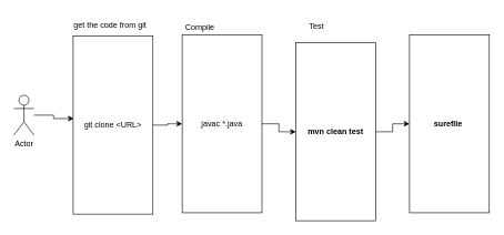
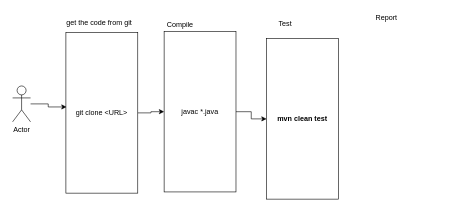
+ <mxCell id="12" value="Report" style="text;html=1;align=center;verticalAlign=middle;resizable=0;points=[];autosize=1;" vertex="1" parent="1"><mxGeometry x="621" y="20" width="46" height="18" as="geometry" /></mxCell>
- <mxCell id="6" style="edgeStyle=orthogonalEdgeStyle;rounded=0;orthogonalLoop=1;jettySize=auto;html=1;" edge="1" parent="1" source="7" target="11"><mxGeometry relative="1" as="geometry" /></mxCell>
- <mxCell id="11" value="surefile&amp;nbsp;" style="rounded=0;whiteSpace=wrap;html=1;fontStyle=1" vertex="1" parent="1"><mxGeometry x="615" y="52" width="120" height="268" as="geometry" /></mxCell>
